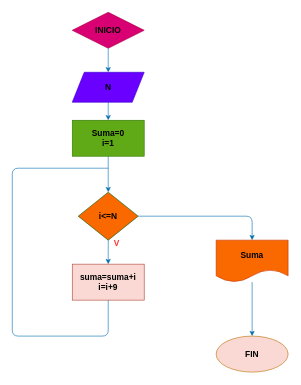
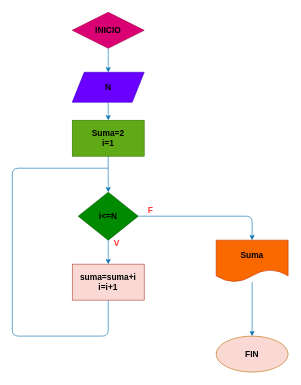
- <mxCell id="7" value="&lt;b&gt;&lt;font color=&quot;#000000&quot;&gt;Suma=0&lt;br&gt;i=1&lt;/font&gt;&lt;/b&gt;" style="rounded=0;whiteSpace=wrap;html=1;fontSize=14;fontColor=#ffffff;fillColor=#60a917;strokeColor=#2D7600;" vertex="1" parent="1"><mxGeometry x="120" y="200" width="120" height="60" as="geometry" /></mxCell>
+ <mxCell id="7" value="&lt;b&gt;&lt;font color=&quot;#000000&quot;&gt;Suma=2&lt;br&gt;i=1&lt;/font&gt;&lt;/b&gt;" style="rounded=0;whiteSpace=wrap;html=1;fontSize=14;fontColor=#ffffff;fillColor=#60a917;strokeColor=#2D7600;" vertex="1" parent="1"><mxGeometry x="120" y="200" width="120" height="60" as="geometry" /></mxCell>
+ <mxCell id="17" value="&lt;b&gt;&lt;font color=&quot;#ff3333&quot;&gt;F&lt;/font&gt;&lt;/b&gt;" style="text;html=1;align=center;verticalAlign=middle;resizable=0;points=[];autosize=1;strokeColor=none;fillColor=none;fontSize=14;fontColor=#000000;" vertex="1" parent="1"><mxGeometry x="235" y="335" width="30" height="30" as="geometry" /></mxCell>
- <mxCell id="10" value="&lt;b&gt;&lt;font color=&quot;#000000&quot;&gt;i&amp;lt;=N&lt;/font&gt;&lt;/b&gt;" style="rhombus;whiteSpace=wrap;html=1;fontSize=14;fontColor=#ffffff;fillColor=#fa6800;strokeColor=#005700;" vertex="1" parent="1"><mxGeometry x="130" y="320" width="100" height="80" as="geometry" /></mxCell>
+ <mxCell id="10" value="&lt;b&gt;&lt;font color=&quot;#000000&quot;&gt;i&amp;lt;=N&lt;/font&gt;&lt;/b&gt;" style="rhombus;whiteSpace=wrap;html=1;fontSize=14;fontColor=#ffffff;fillColor=#008a00;strokeColor=#005700;" vertex="1" parent="1"><mxGeometry x="130" y="320" width="100" height="80" as="geometry" /></mxCell>
- <mxCell id="11" value="&lt;b&gt;&lt;font color=&quot;#000000&quot;&gt;suma=suma+i&lt;br&gt;i=i+9&lt;/font&gt;&lt;/b&gt;" style="rounded=0;whiteSpace=wrap;html=1;fontSize=14;fillColor=#fad9d5;strokeColor=#ae4132;" vertex="1" parent="1"><mxGeometry x="120" y="440" width="120" height="60" as="geometry" /></mxCell>
+ <mxCell id="11" value="&lt;b&gt;&lt;font color=&quot;#000000&quot;&gt;suma=suma+i&lt;br&gt;i=i+1&lt;/font&gt;&lt;/b&gt;" style="rounded=0;whiteSpace=wrap;html=1;fontSize=14;fillColor=#fad9d5;strokeColor=#ae4132;" vertex="1" parent="1"><mxGeometry x="120" y="440" width="120" height="60" as="geometry" /></mxCell>
